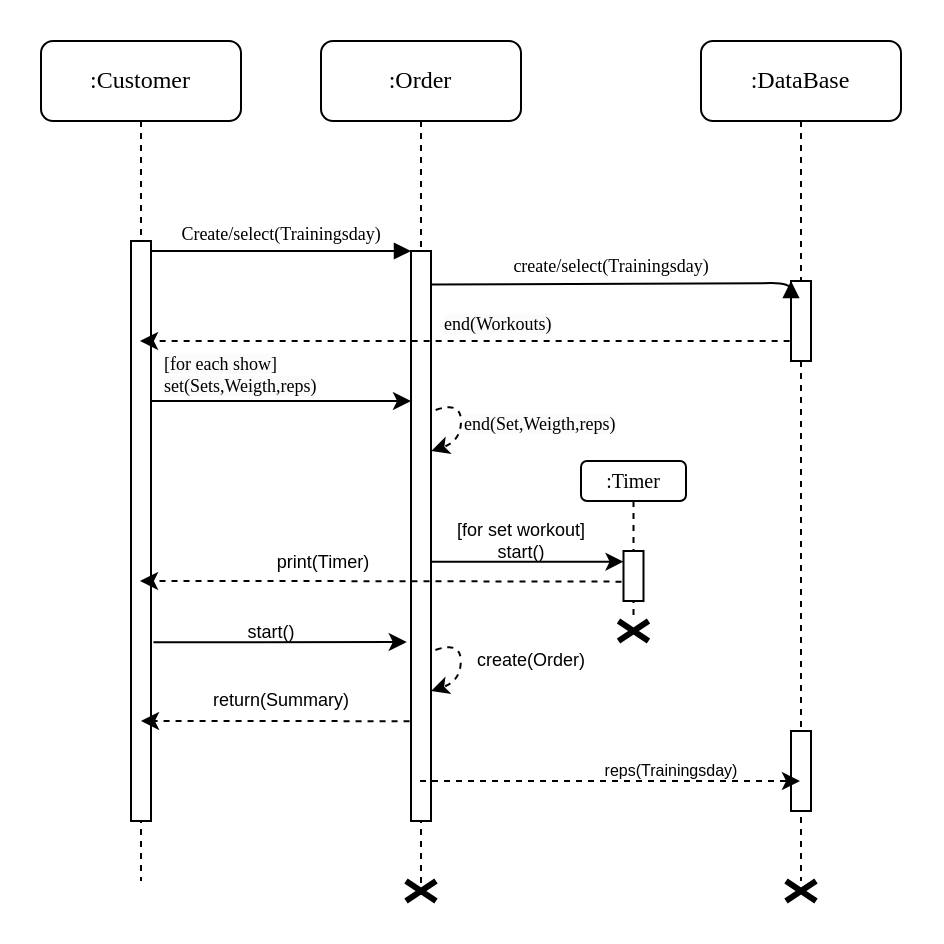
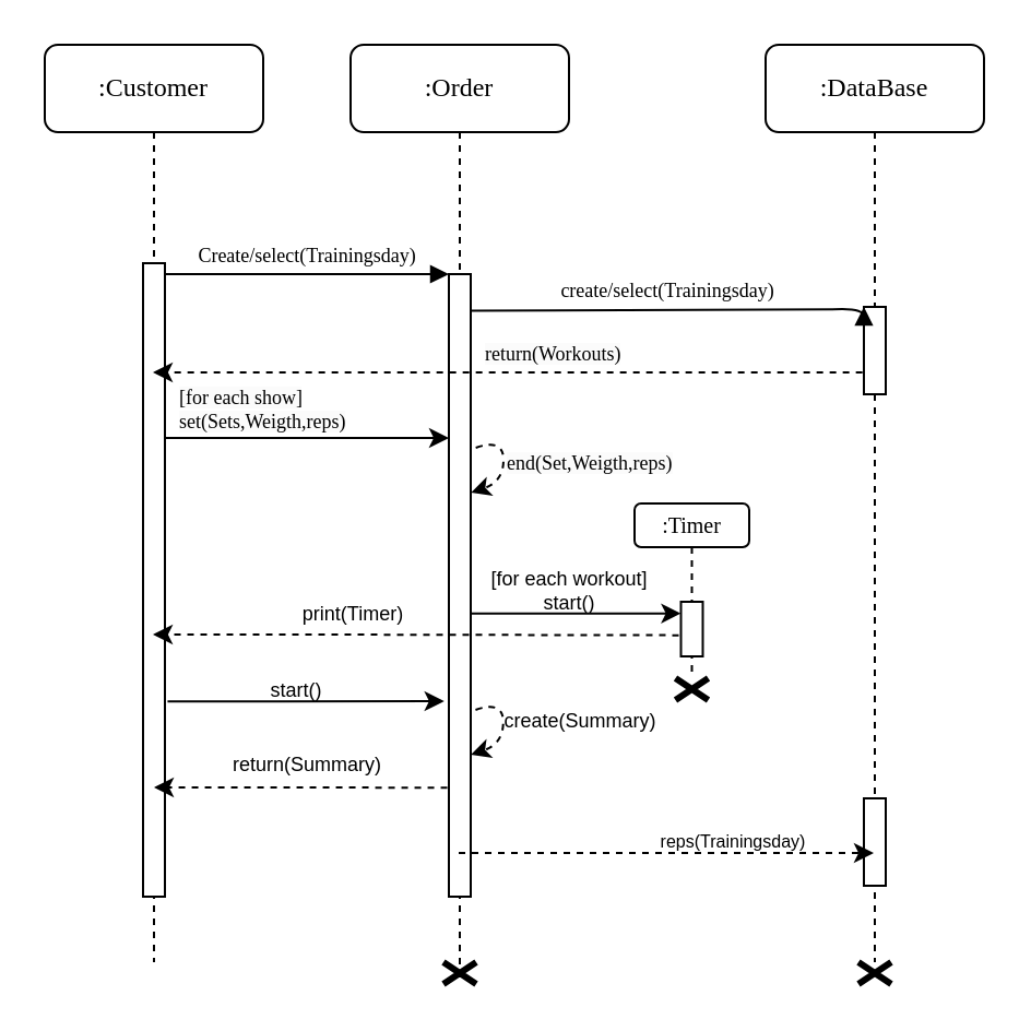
- <mxCell id="20" value="&lt;span style=&quot;color: rgb(0, 0, 0); font-family: Verdana; font-size: 9px; font-style: normal; font-variant-ligatures: normal; font-variant-caps: normal; font-weight: 400; letter-spacing: normal; orphans: 2; text-align: center; text-indent: 0px; text-transform: none; widows: 2; word-spacing: 0px; -webkit-text-stroke-width: 0px; background-color: rgb(251, 251, 251); text-decoration-thickness: initial; text-decoration-style: initial; text-decoration-color: initial; float: none; display: inline !important;&quot;&gt;end(Workouts)&lt;/span&gt;" style="text;whiteSpace=wrap;html=1;fontSize=9;" vertex="1" parent="1"><mxGeometry x="220" y="150" width="90" height="20" as="geometry" /></mxCell>
+ <mxCell id="20" value="&lt;span style=&quot;color: rgb(0, 0, 0); font-family: Verdana; font-size: 9px; font-style: normal; font-variant-ligatures: normal; font-variant-caps: normal; font-weight: 400; letter-spacing: normal; orphans: 2; text-align: center; text-indent: 0px; text-transform: none; widows: 2; word-spacing: 0px; -webkit-text-stroke-width: 0px; background-color: rgb(251, 251, 251); text-decoration-thickness: initial; text-decoration-style: initial; text-decoration-color: initial; float: none; display: inline !important;&quot;&gt;return(Workouts)&lt;/span&gt;" style="text;whiteSpace=wrap;html=1;fontSize=9;" vertex="1" parent="1"><mxGeometry x="220" y="150" width="90" height="20" as="geometry" /></mxCell>
- <mxCell id="32" value="[for set workout]&lt;br&gt;start()" style="text;html=1;align=center;verticalAlign=middle;resizable=0;points=[];autosize=1;strokeColor=none;fillColor=none;fontSize=9;" vertex="1" parent="1"><mxGeometry x="210" y="250" width="100" height="40" as="geometry" /></mxCell>
+ <mxCell id="32" value="[for each workout]&lt;br&gt;start()" style="text;html=1;align=center;verticalAlign=middle;resizable=0;points=[];autosize=1;strokeColor=none;fillColor=none;fontSize=9;" vertex="1" parent="1"><mxGeometry x="210" y="250" width="100" height="40" as="geometry" /></mxCell>
- <mxCell id="33" value="create(Order)" style="text;html=1;align=center;verticalAlign=middle;resizable=0;points=[];autosize=1;strokeColor=none;fillColor=none;fontSize=9;" vertex="1" parent="1"><mxGeometry x="220" y="320" width="90" height="20" as="geometry" /></mxCell>
+ <mxCell id="33" value="create(Summary)" style="text;html=1;align=center;verticalAlign=middle;resizable=0;points=[];autosize=1;strokeColor=none;fillColor=none;fontSize=9;" vertex="1" parent="1"><mxGeometry x="220" y="320" width="90" height="20" as="geometry" /></mxCell>
